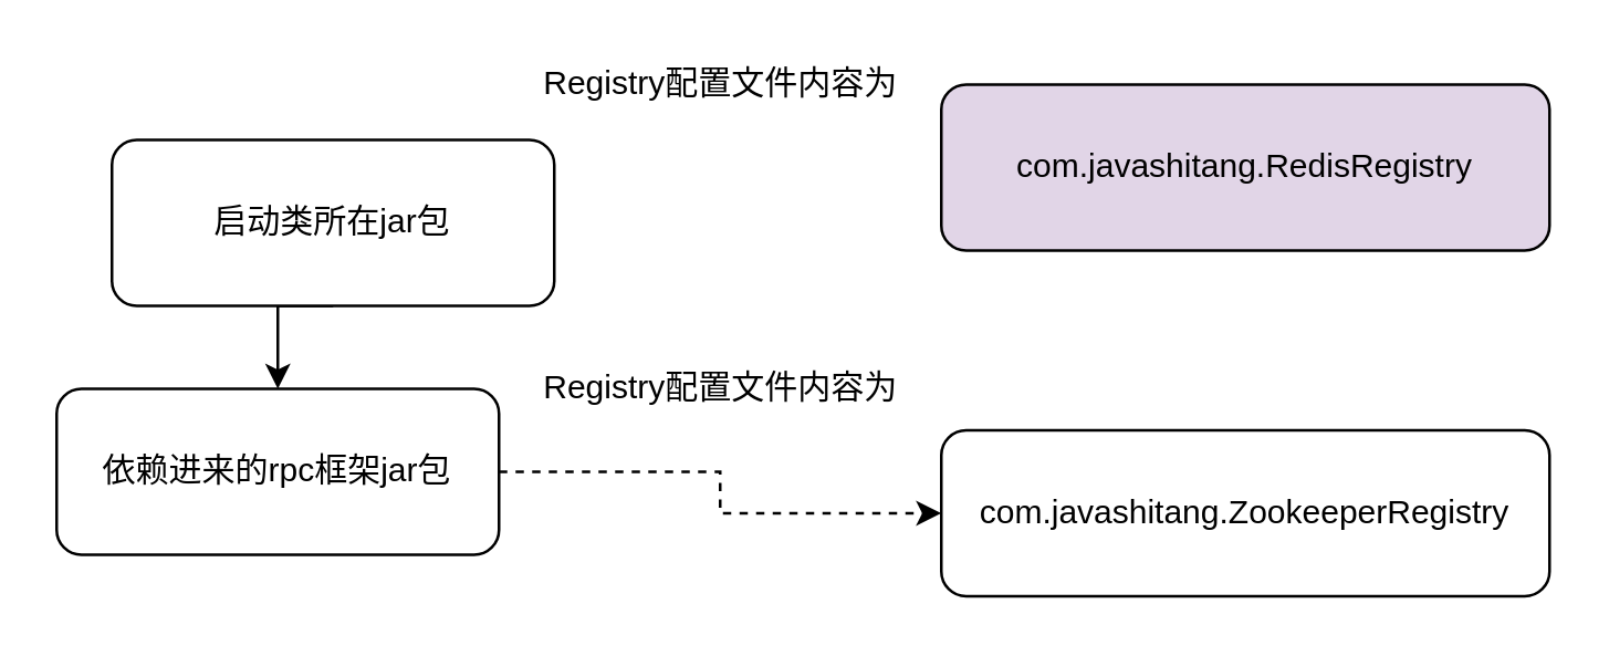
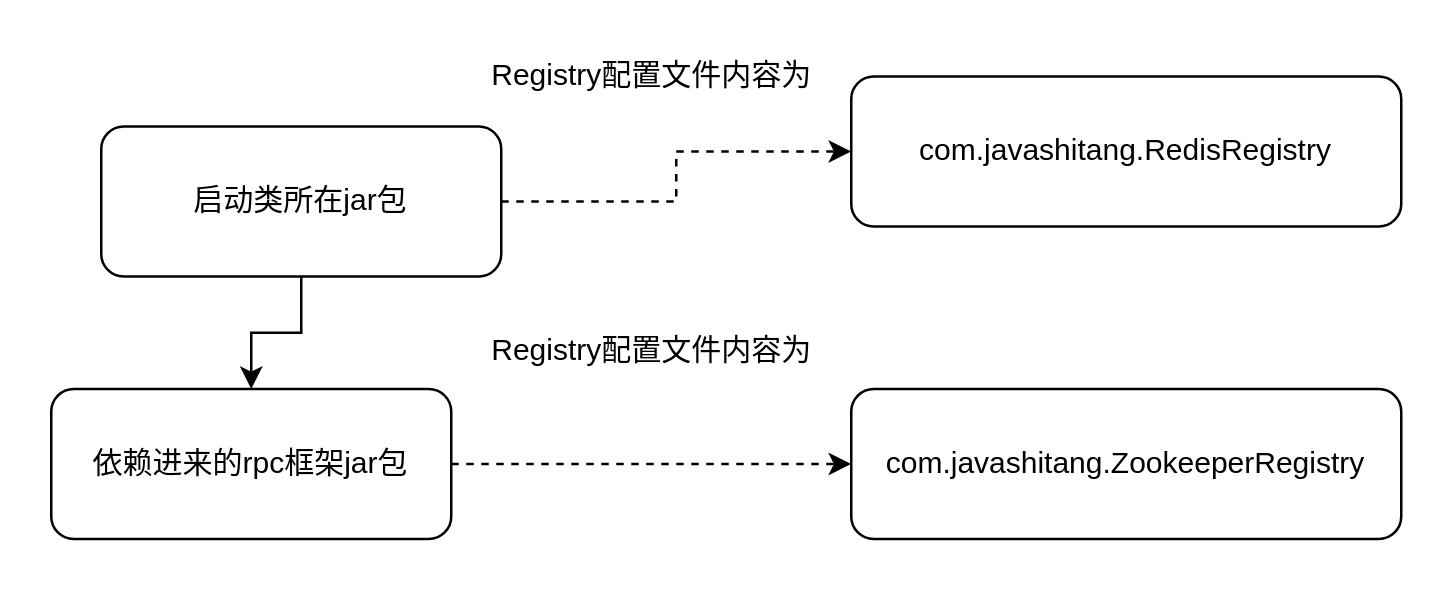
- <mxCell id="7" value="com.javashitang.RedisRegistry" style="rounded=1;whiteSpace=wrap;html=1;fillColor=#e1d5e7;" vertex="1" parent="1"><mxGeometry x="340" y="30" width="220" height="60" as="geometry" /></mxCell>
+ <mxCell id="7" value="com.javashitang.RedisRegistry" style="rounded=1;whiteSpace=wrap;html=1;" vertex="1" parent="1"><mxGeometry x="340" y="30" width="220" height="60" as="geometry" /></mxCell>
+ <mxCell id="2" style="edgeStyle=orthogonalEdgeStyle;rounded=0;orthogonalLoop=1;jettySize=auto;html=1;exitX=1;exitY=0.5;exitDx=0;exitDy=0;entryX=0;entryY=0.5;entryDx=0;entryDy=0;dashed=1;" edge="1" parent="1" source="4" target="7"><mxGeometry relative="1" as="geometry" /></mxCell>
- <mxCell id="6" value="依赖进来的rpc框架jar包" style="rounded=1;whiteSpace=wrap;html=1;" vertex="1" parent="1"><mxGeometry x="20" y="140" width="160" height="60" as="geometry" /></mxCell>
+ <mxCell id="6" value="依赖进来的rpc框架jar包" style="rounded=1;whiteSpace=wrap;html=1;" vertex="1" parent="1"><mxGeometry x="20" y="155" width="160" height="60" as="geometry" /></mxCell>
